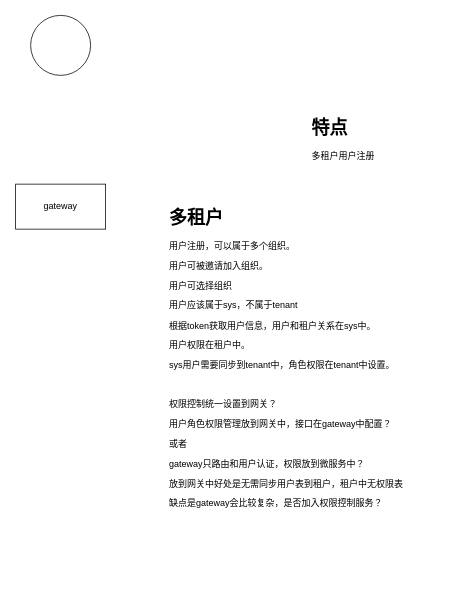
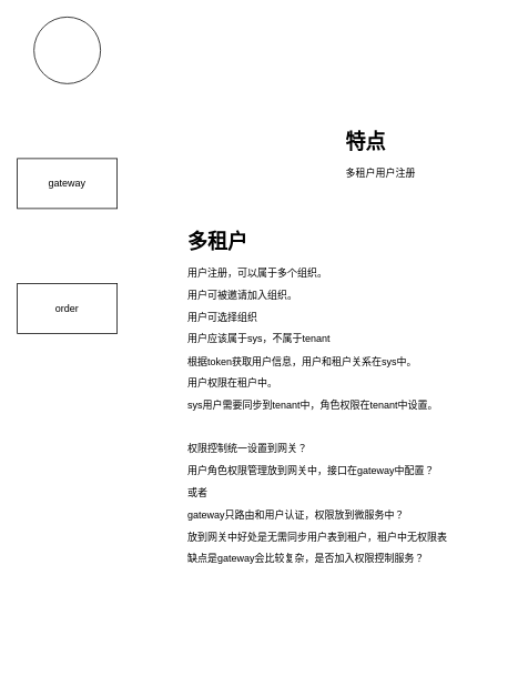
- <mxCell id="2" value="gateway" style="rounded=0;whiteSpace=wrap;html=1;" vertex="1" parent="1"><mxGeometry x="20" y="245" width="120" height="60" as="geometry" /></mxCell>
+ <mxCell id="2" value="gateway" style="rounded=0;whiteSpace=wrap;html=1;" vertex="1" parent="1"><mxGeometry x="20" y="190" width="120" height="60" as="geometry" /></mxCell>
+ <mxCell id="3" value="order" style="rounded=0;whiteSpace=wrap;html=1;" vertex="1" parent="1"><mxGeometry x="20" y="340" width="120" height="60" as="geometry" /></mxCell>
